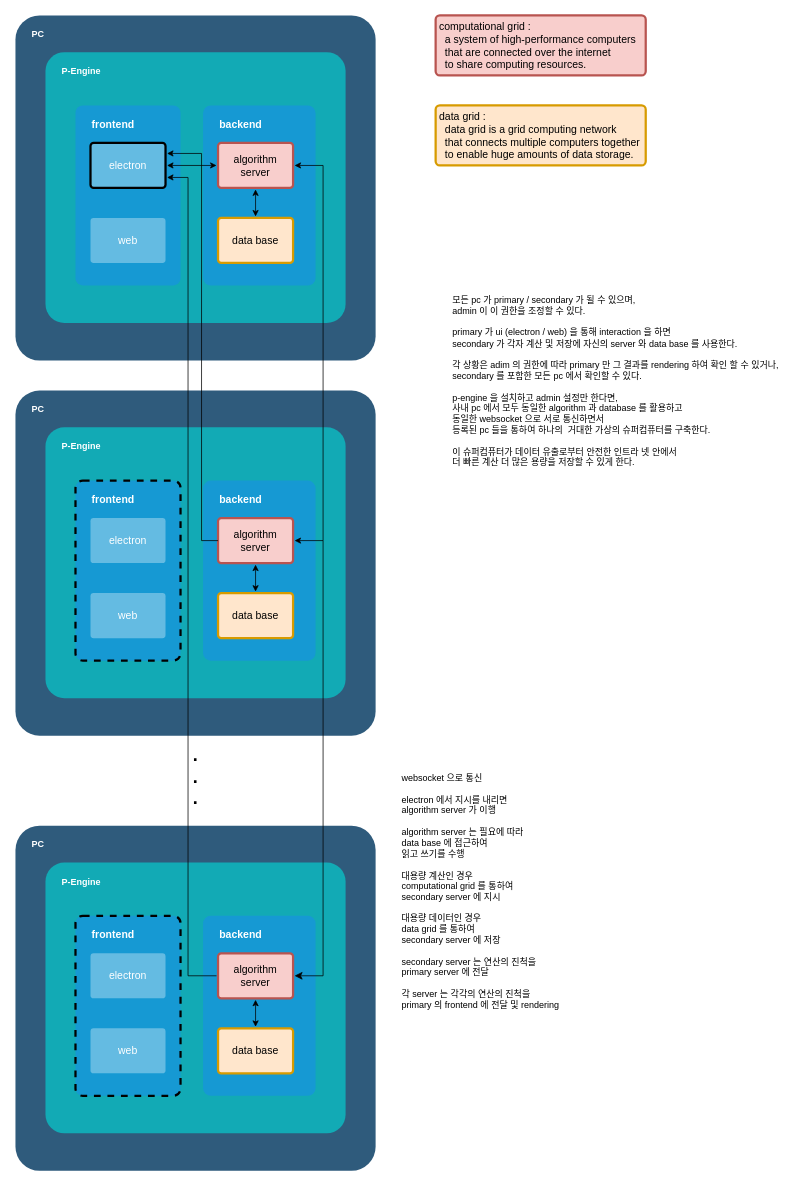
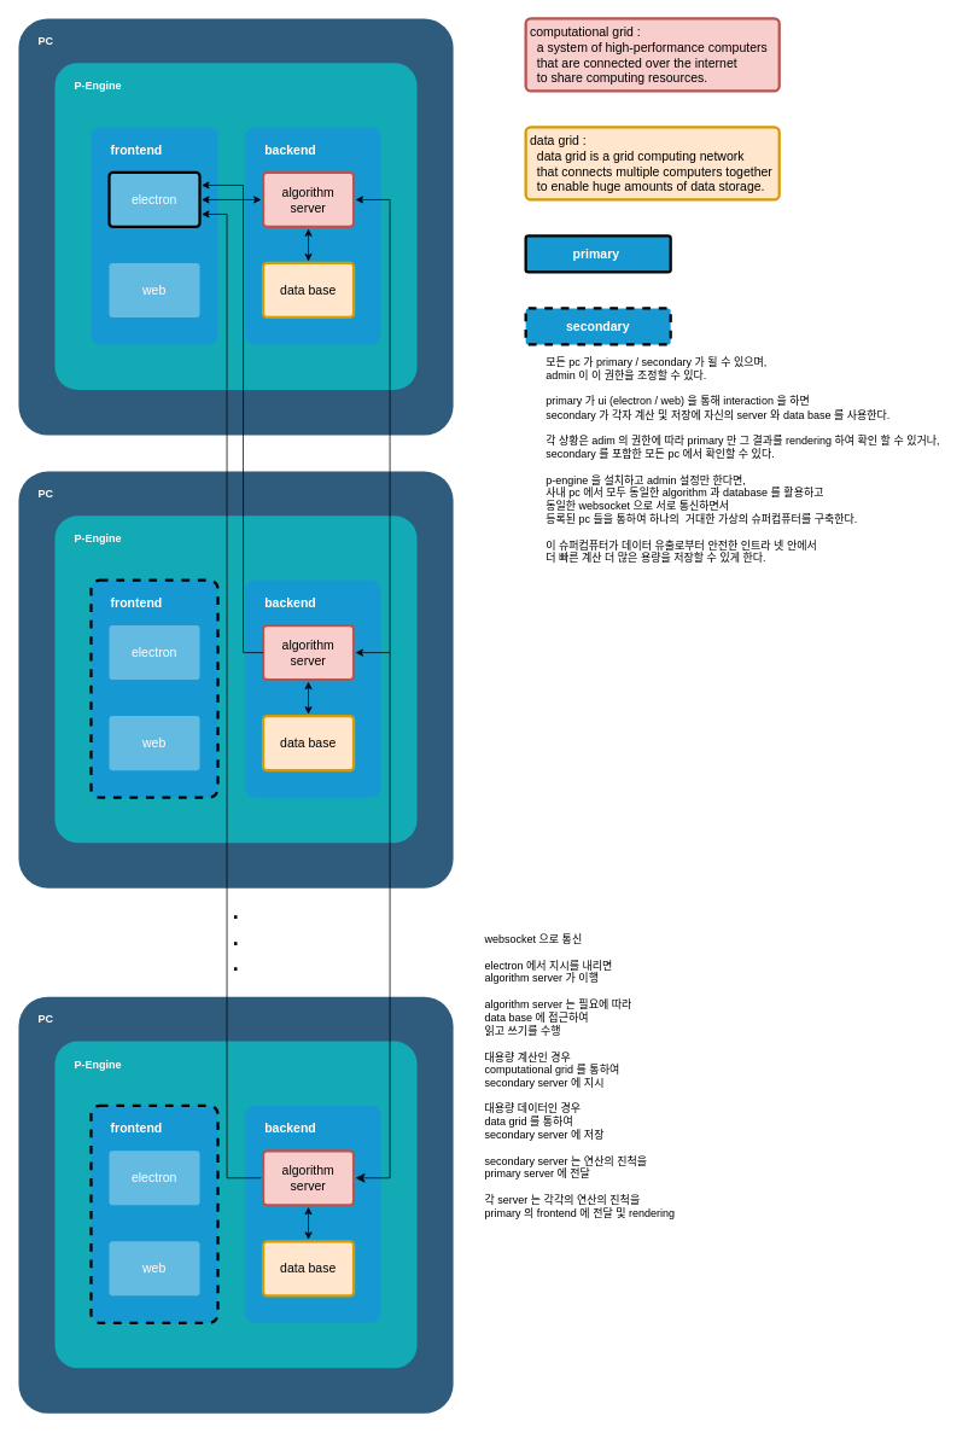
+ <mxCell id="44" value="primary&amp;nbsp;" style="rounded=1;whiteSpace=wrap;html=1;shadow=0;labelBackgroundColor=none;strokeColor=default;strokeWidth=3;fillColor=#1699d3;fontFamily=Helvetica;fontSize=14;fontColor=#FFFFFF;align=center;spacing=5;fontStyle=1;arcSize=7;perimeterSpacing=2;" vertex="1" parent="1"><mxGeometry x="580" y="260" width="160" height="40" as="geometry" /></mxCell>
+ <mxCell id="45" value="secondary" style="rounded=1;whiteSpace=wrap;html=1;shadow=0;labelBackgroundColor=none;strokeColor=default;strokeWidth=3;fillColor=#1699d3;fontFamily=Helvetica;fontSize=14;fontColor=#FFFFFF;align=center;spacing=5;fontStyle=1;arcSize=7;perimeterSpacing=2;dashed=1;" vertex="1" parent="1"><mxGeometry x="580" y="340" width="160" height="40" as="geometry" /></mxCell>
